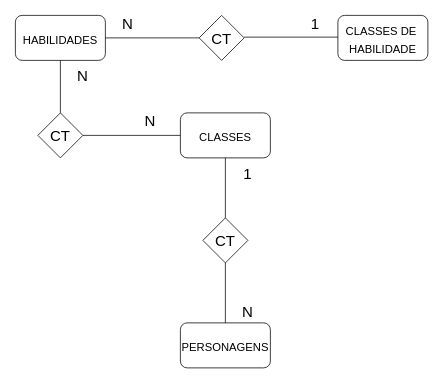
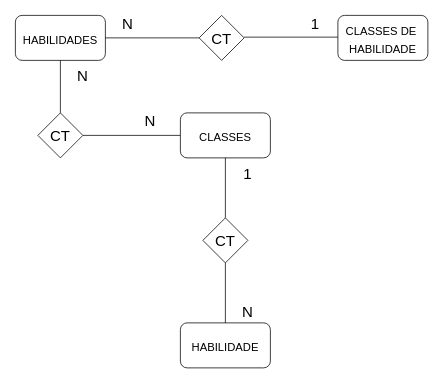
- <mxCell id="6" value="&lt;font style=&quot;font-size: 15px&quot;&gt;PERSONAGENS&lt;/font&gt;" style="text;html=1;strokeColor=none;fillColor=none;align=center;verticalAlign=middle;whiteSpace=wrap;rounded=0;fontSize=20;" vertex="1" parent="1"><mxGeometry x="240" y="430" width="120" height="60" as="geometry" /></mxCell>
+ <mxCell id="6" value="&lt;font style=&quot;font-size: 15px&quot;&gt;HABILIDADE&lt;/font&gt;" style="text;html=1;strokeColor=none;fillColor=none;align=center;verticalAlign=middle;whiteSpace=wrap;rounded=0;fontSize=20;" vertex="1" parent="1"><mxGeometry x="240" y="430" width="120" height="60" as="geometry" /></mxCell>
